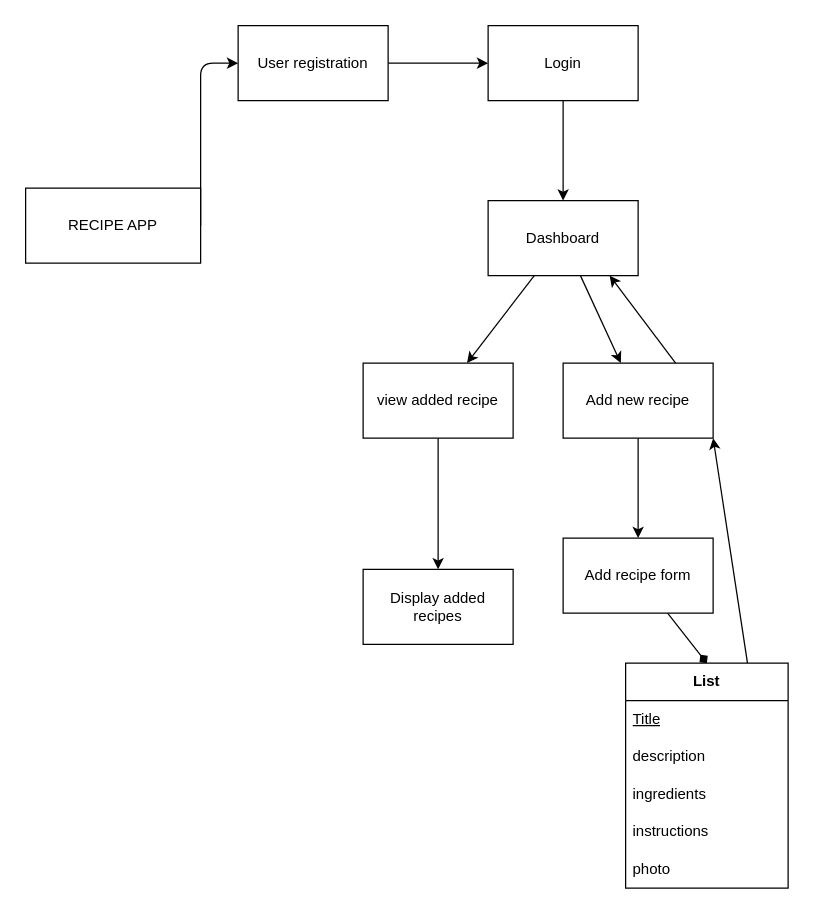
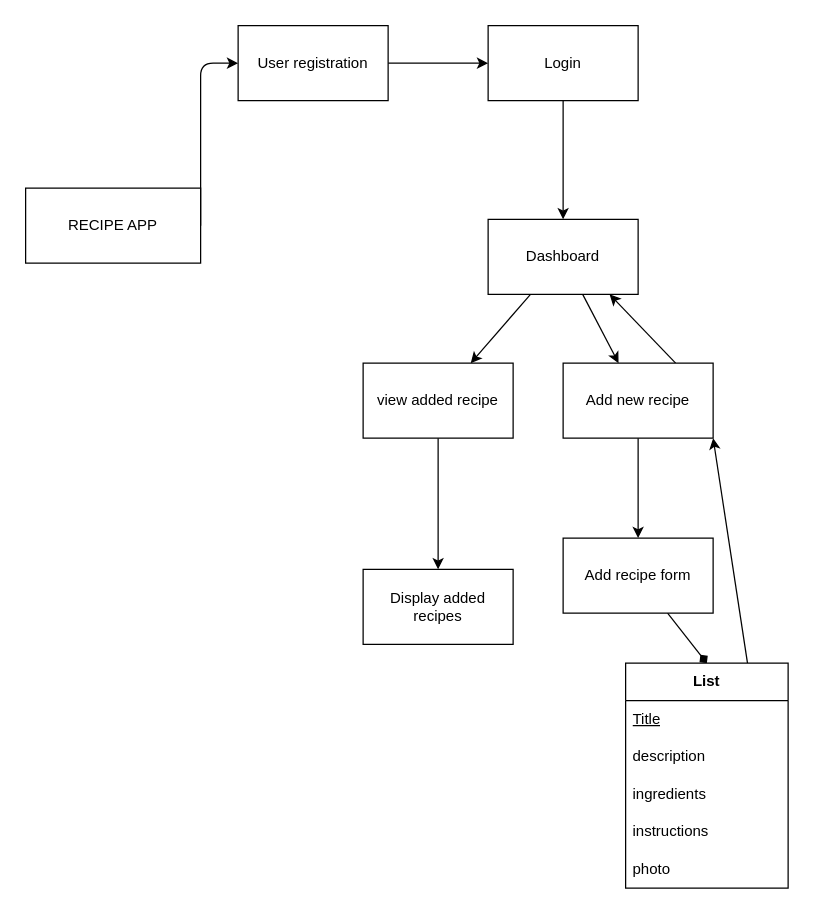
- <mxCell id="10" value="Dashboard" style="whiteSpace=wrap;html=1;rounded=0;" parent="1" vertex="1"><mxGeometry x="390" y="160" width="120" height="60" as="geometry" /></mxCell>
+ <mxCell id="10" value="Dashboard" style="whiteSpace=wrap;html=1;rounded=0;" parent="1" vertex="1"><mxGeometry x="390" y="175" width="120" height="60" as="geometry" /></mxCell>
